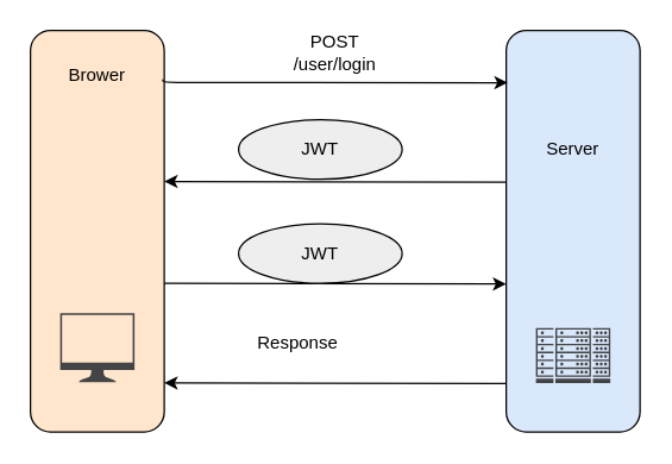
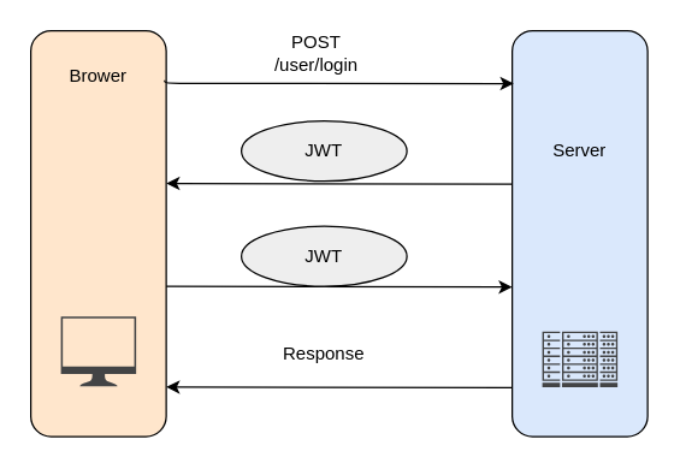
- <mxCell id="9" value="&lt;font color=&quot;#000000&quot;&gt;POST /user/login&lt;/font&gt;" style="text;html=1;strokeColor=none;fillColor=none;align=center;verticalAlign=middle;whiteSpace=wrap;rounded=0;" vertex="1" parent="1"><mxGeometry x="195" y="20" width="60" height="30" as="geometry" /></mxCell>
+ <mxCell id="9" value="&lt;font color=&quot;#000000&quot;&gt;POST /user/login&lt;/font&gt;" style="text;html=1;strokeColor=none;fillColor=none;align=center;verticalAlign=middle;whiteSpace=wrap;rounded=0;" vertex="1" parent="1"><mxGeometry x="180" y="20" width="60" height="30" as="geometry" /></mxCell>
- <mxCell id="15" value="&lt;font color=&quot;#000000&quot;&gt;Response&lt;/font&gt;" style="text;html=1;strokeColor=none;fillColor=none;align=center;verticalAlign=middle;whiteSpace=wrap;rounded=0;" vertex="1" parent="1"><mxGeometry x="170" y="215" width="60" height="30" as="geometry" /></mxCell>
+ <mxCell id="15" value="&lt;font color=&quot;#000000&quot;&gt;Response&lt;/font&gt;" style="text;html=1;strokeColor=none;fillColor=none;align=center;verticalAlign=middle;whiteSpace=wrap;rounded=0;" vertex="1" parent="1"><mxGeometry x="185" y="220" width="60" height="30" as="geometry" /></mxCell>
